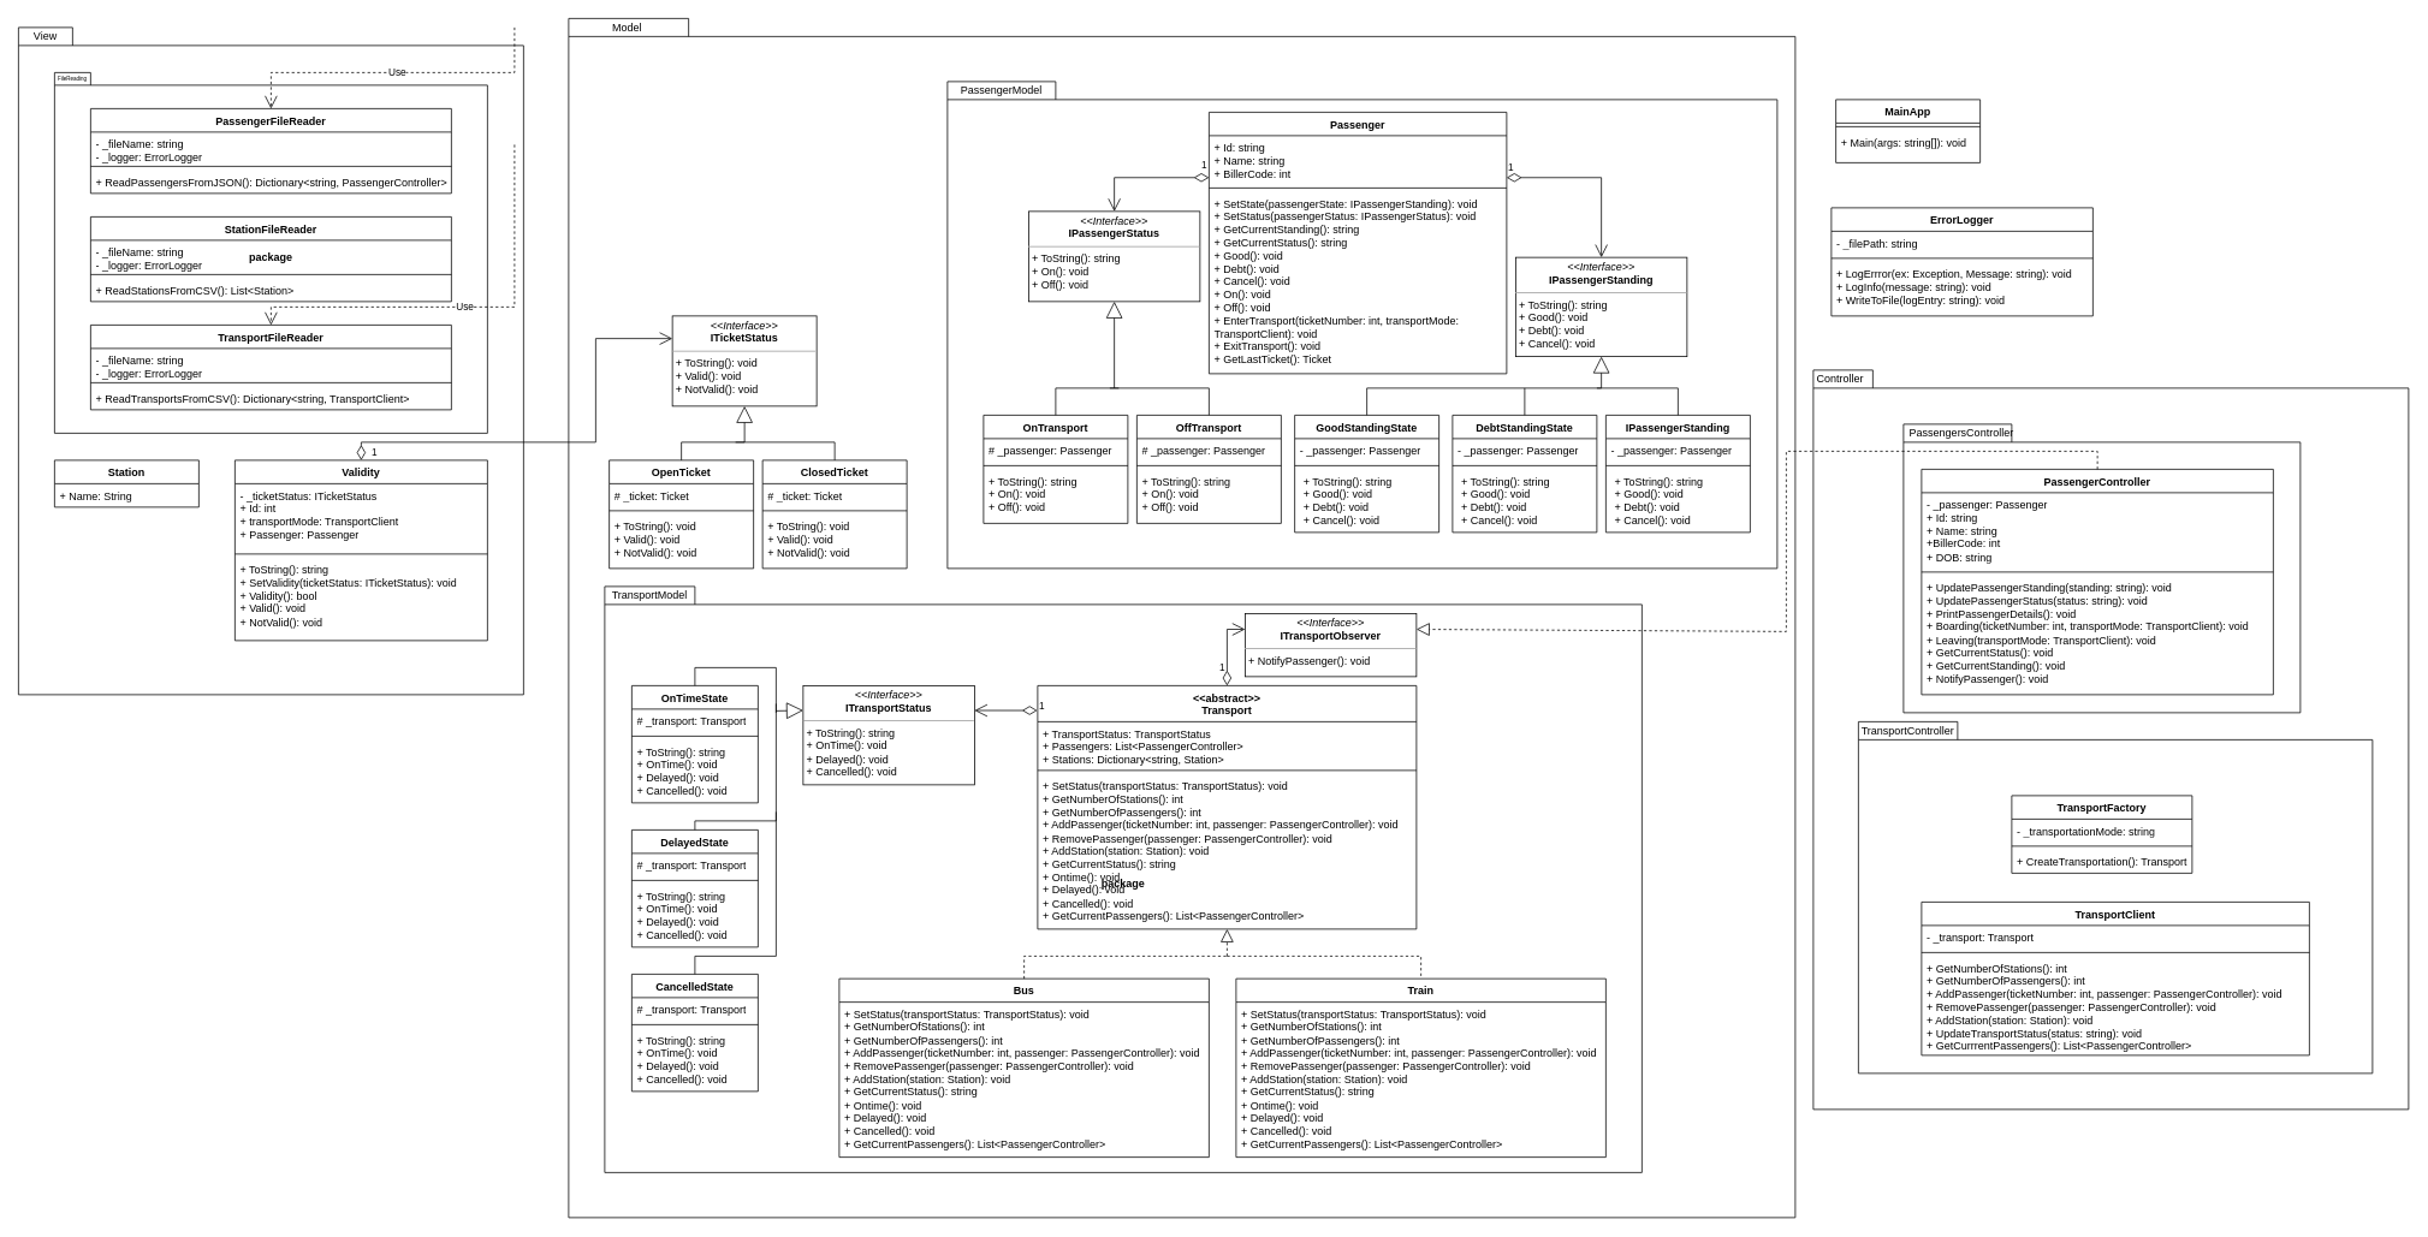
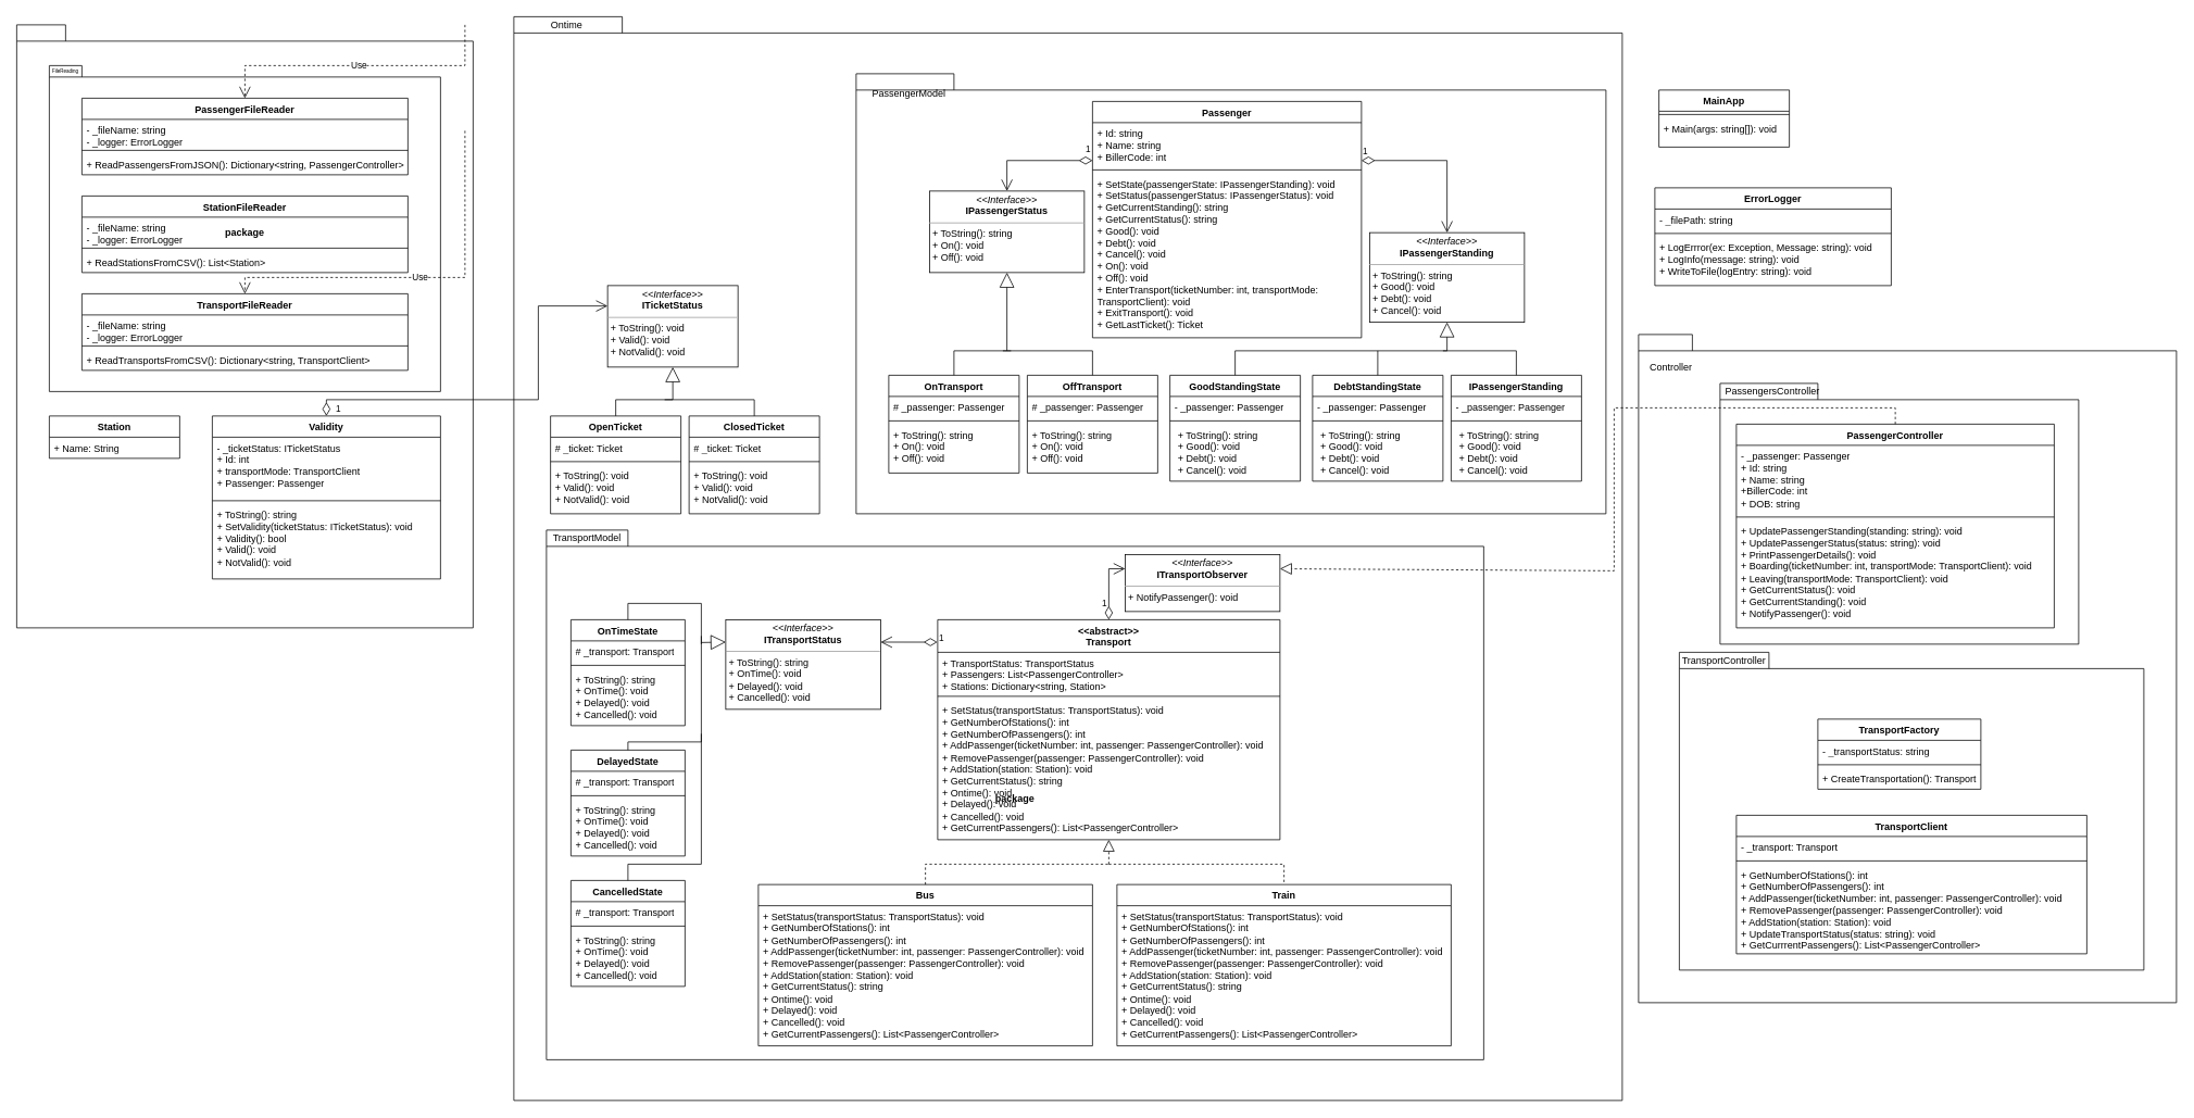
- <mxCell id="52" value="&lt;font style=&quot;font-size: 12px;&quot;&gt;Model&lt;/font&gt;" style="text;html=1;strokeColor=none;fillColor=none;align=center;verticalAlign=middle;whiteSpace=wrap;rounded=0;" vertex="1" parent="1"><mxGeometry x="630" y="20" width="130" height="20" as="geometry" /></mxCell>
+ <mxCell id="52" value="&lt;font style=&quot;font-size: 12px;&quot;&gt;Ontime&lt;/font&gt;" style="text;html=1;strokeColor=none;fillColor=none;align=center;verticalAlign=middle;whiteSpace=wrap;rounded=0;" vertex="1" parent="1"><mxGeometry x="630" y="20" width="130" height="20" as="geometry" /></mxCell>
- <mxCell id="118" value="View" style="text;html=1;strokeColor=none;fillColor=none;align=center;verticalAlign=middle;whiteSpace=wrap;rounded=0;" vertex="1" parent="94"><mxGeometry width="60" height="20" as="geometry" /></mxCell>
- <mxCell id="83" value="&lt;font style=&quot;font-size: 12px;&quot;&gt;PassengerModel&lt;/font&gt;" style="text;html=1;strokeColor=none;fillColor=none;align=center;verticalAlign=middle;whiteSpace=wrap;rounded=0;" vertex="1" parent="53"><mxGeometry width="120" height="20" as="geometry" /></mxCell>
+ <mxCell id="83" value="&lt;font style=&quot;font-size: 12px;&quot;&gt;PassengerModel&lt;/font&gt;" style="text;html=1;strokeColor=none;fillColor=none;align=center;verticalAlign=middle;whiteSpace=wrap;rounded=0;" vertex="1" parent="53"><mxGeometry x="5" y="15" width="120" height="20" as="geometry" /></mxCell>
- <mxCell id="141" value="Controller" style="text;html=1;strokeColor=none;fillColor=none;align=center;verticalAlign=middle;whiteSpace=wrap;rounded=0;" vertex="1" parent="1"><mxGeometry x="2010" y="410" width="60" height="20" as="geometry" /></mxCell>
+ <mxCell id="141" value="Controller" style="text;html=1;strokeColor=none;fillColor=none;align=center;verticalAlign=middle;whiteSpace=wrap;rounded=0;" vertex="1" parent="1"><mxGeometry x="2020" y="440" width="60" height="20" as="geometry" /></mxCell>
- <mxCell id="133" value="- _transportationMode: string" style="text;strokeColor=none;fillColor=none;align=left;verticalAlign=top;spacingLeft=4;spacingRight=4;overflow=hidden;rotatable=0;points=[[0,0.5],[1,0.5]];portConstraint=eastwest;whiteSpace=wrap;html=1;" vertex="1" parent="132"><mxGeometry y="26" width="200" height="26" as="geometry" /></mxCell>
+ <mxCell id="133" value="- _transportStatus: string" style="text;strokeColor=none;fillColor=none;align=left;verticalAlign=top;spacingLeft=4;spacingRight=4;overflow=hidden;rotatable=0;points=[[0,0.5],[1,0.5]];portConstraint=eastwest;whiteSpace=wrap;html=1;" vertex="1" parent="132"><mxGeometry y="26" width="200" height="26" as="geometry" /></mxCell>
